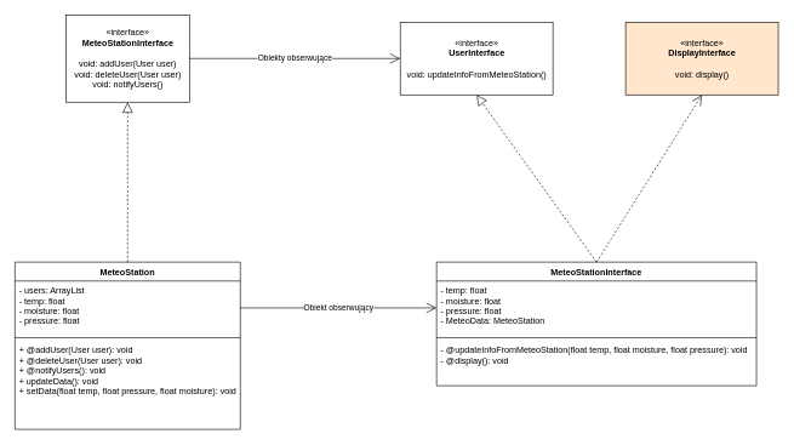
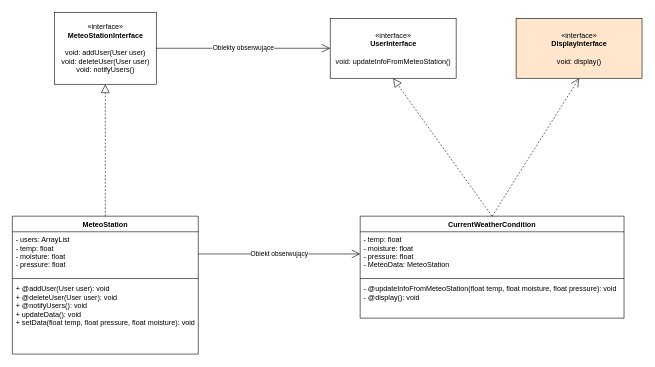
- <mxCell id="10" value="MeteoStationInterface" style="swimlane;fontStyle=1;align=center;verticalAlign=top;childLayout=stackLayout;horizontal=1;startSize=26;horizontalStack=0;resizeParent=1;resizeParentMax=0;resizeLast=0;collapsible=1;marginBottom=0;" vertex="1" parent="1"><mxGeometry x="600" y="360" width="440" height="170" as="geometry" /></mxCell>
+ <mxCell id="10" value="CurrentWeatherCondition" style="swimlane;fontStyle=1;align=center;verticalAlign=top;childLayout=stackLayout;horizontal=1;startSize=26;horizontalStack=0;resizeParent=1;resizeParentMax=0;resizeLast=0;collapsible=1;marginBottom=0;" vertex="1" parent="1"><mxGeometry x="600" y="360" width="440" height="170" as="geometry" /></mxCell>
